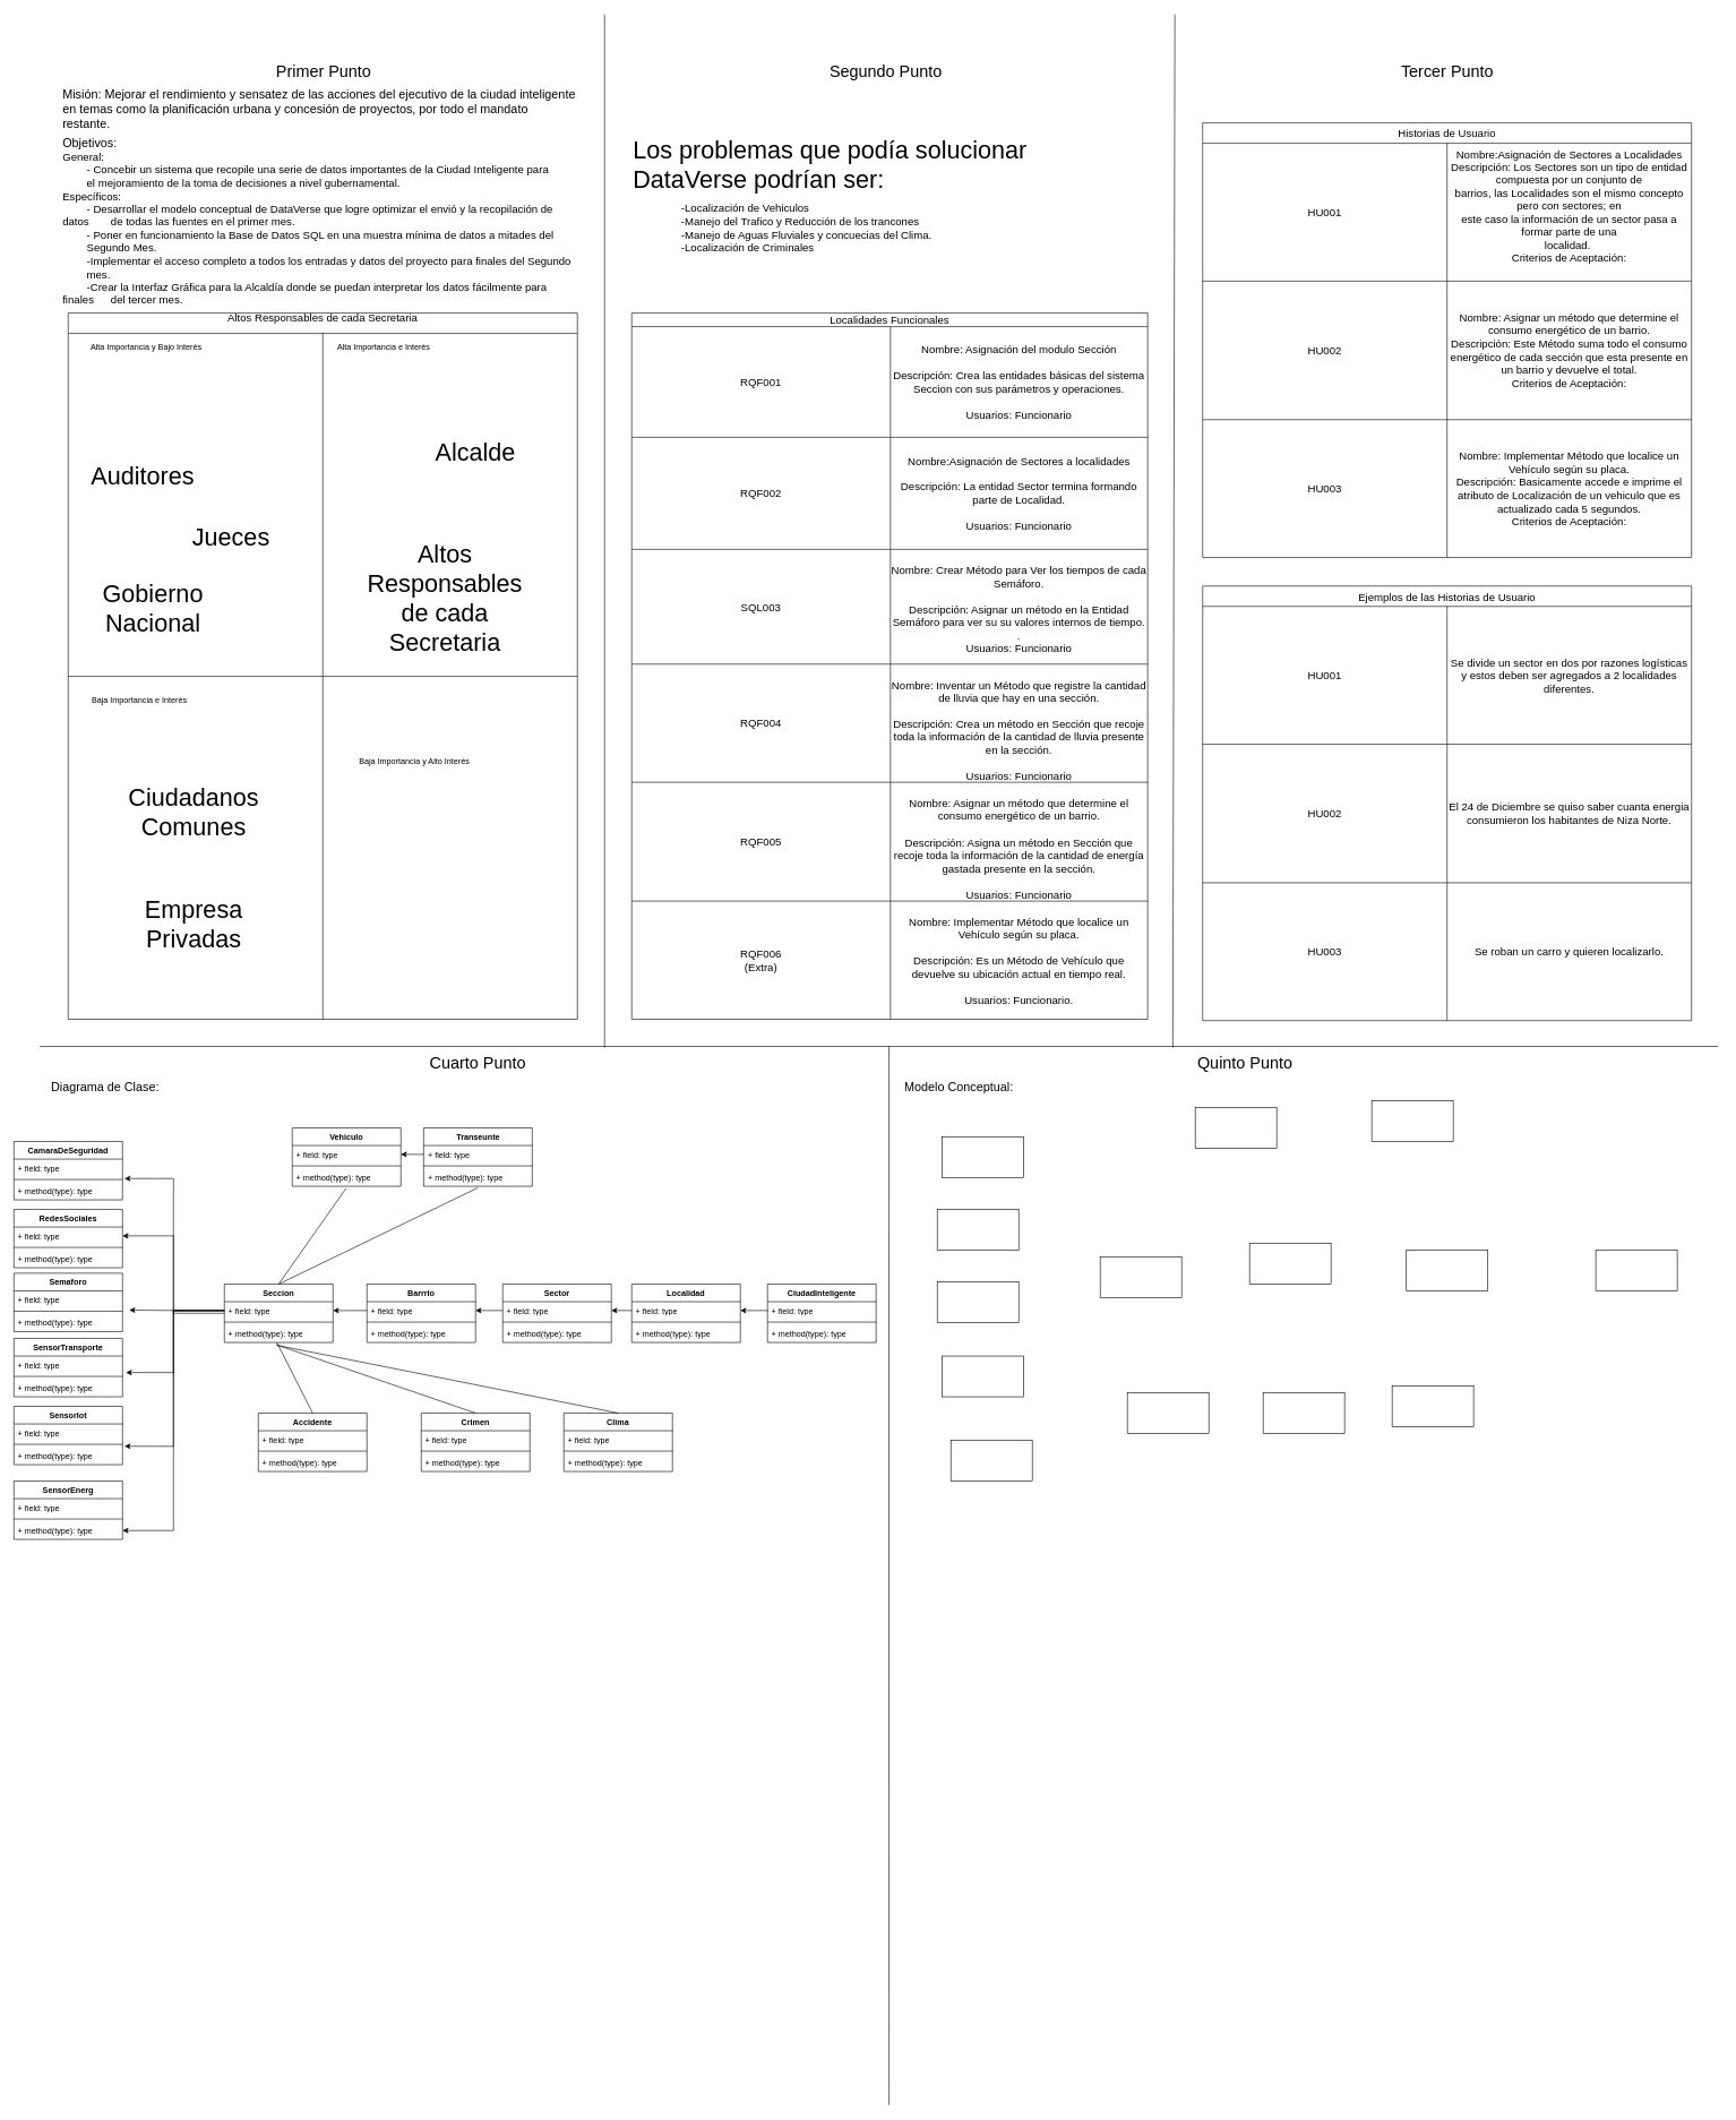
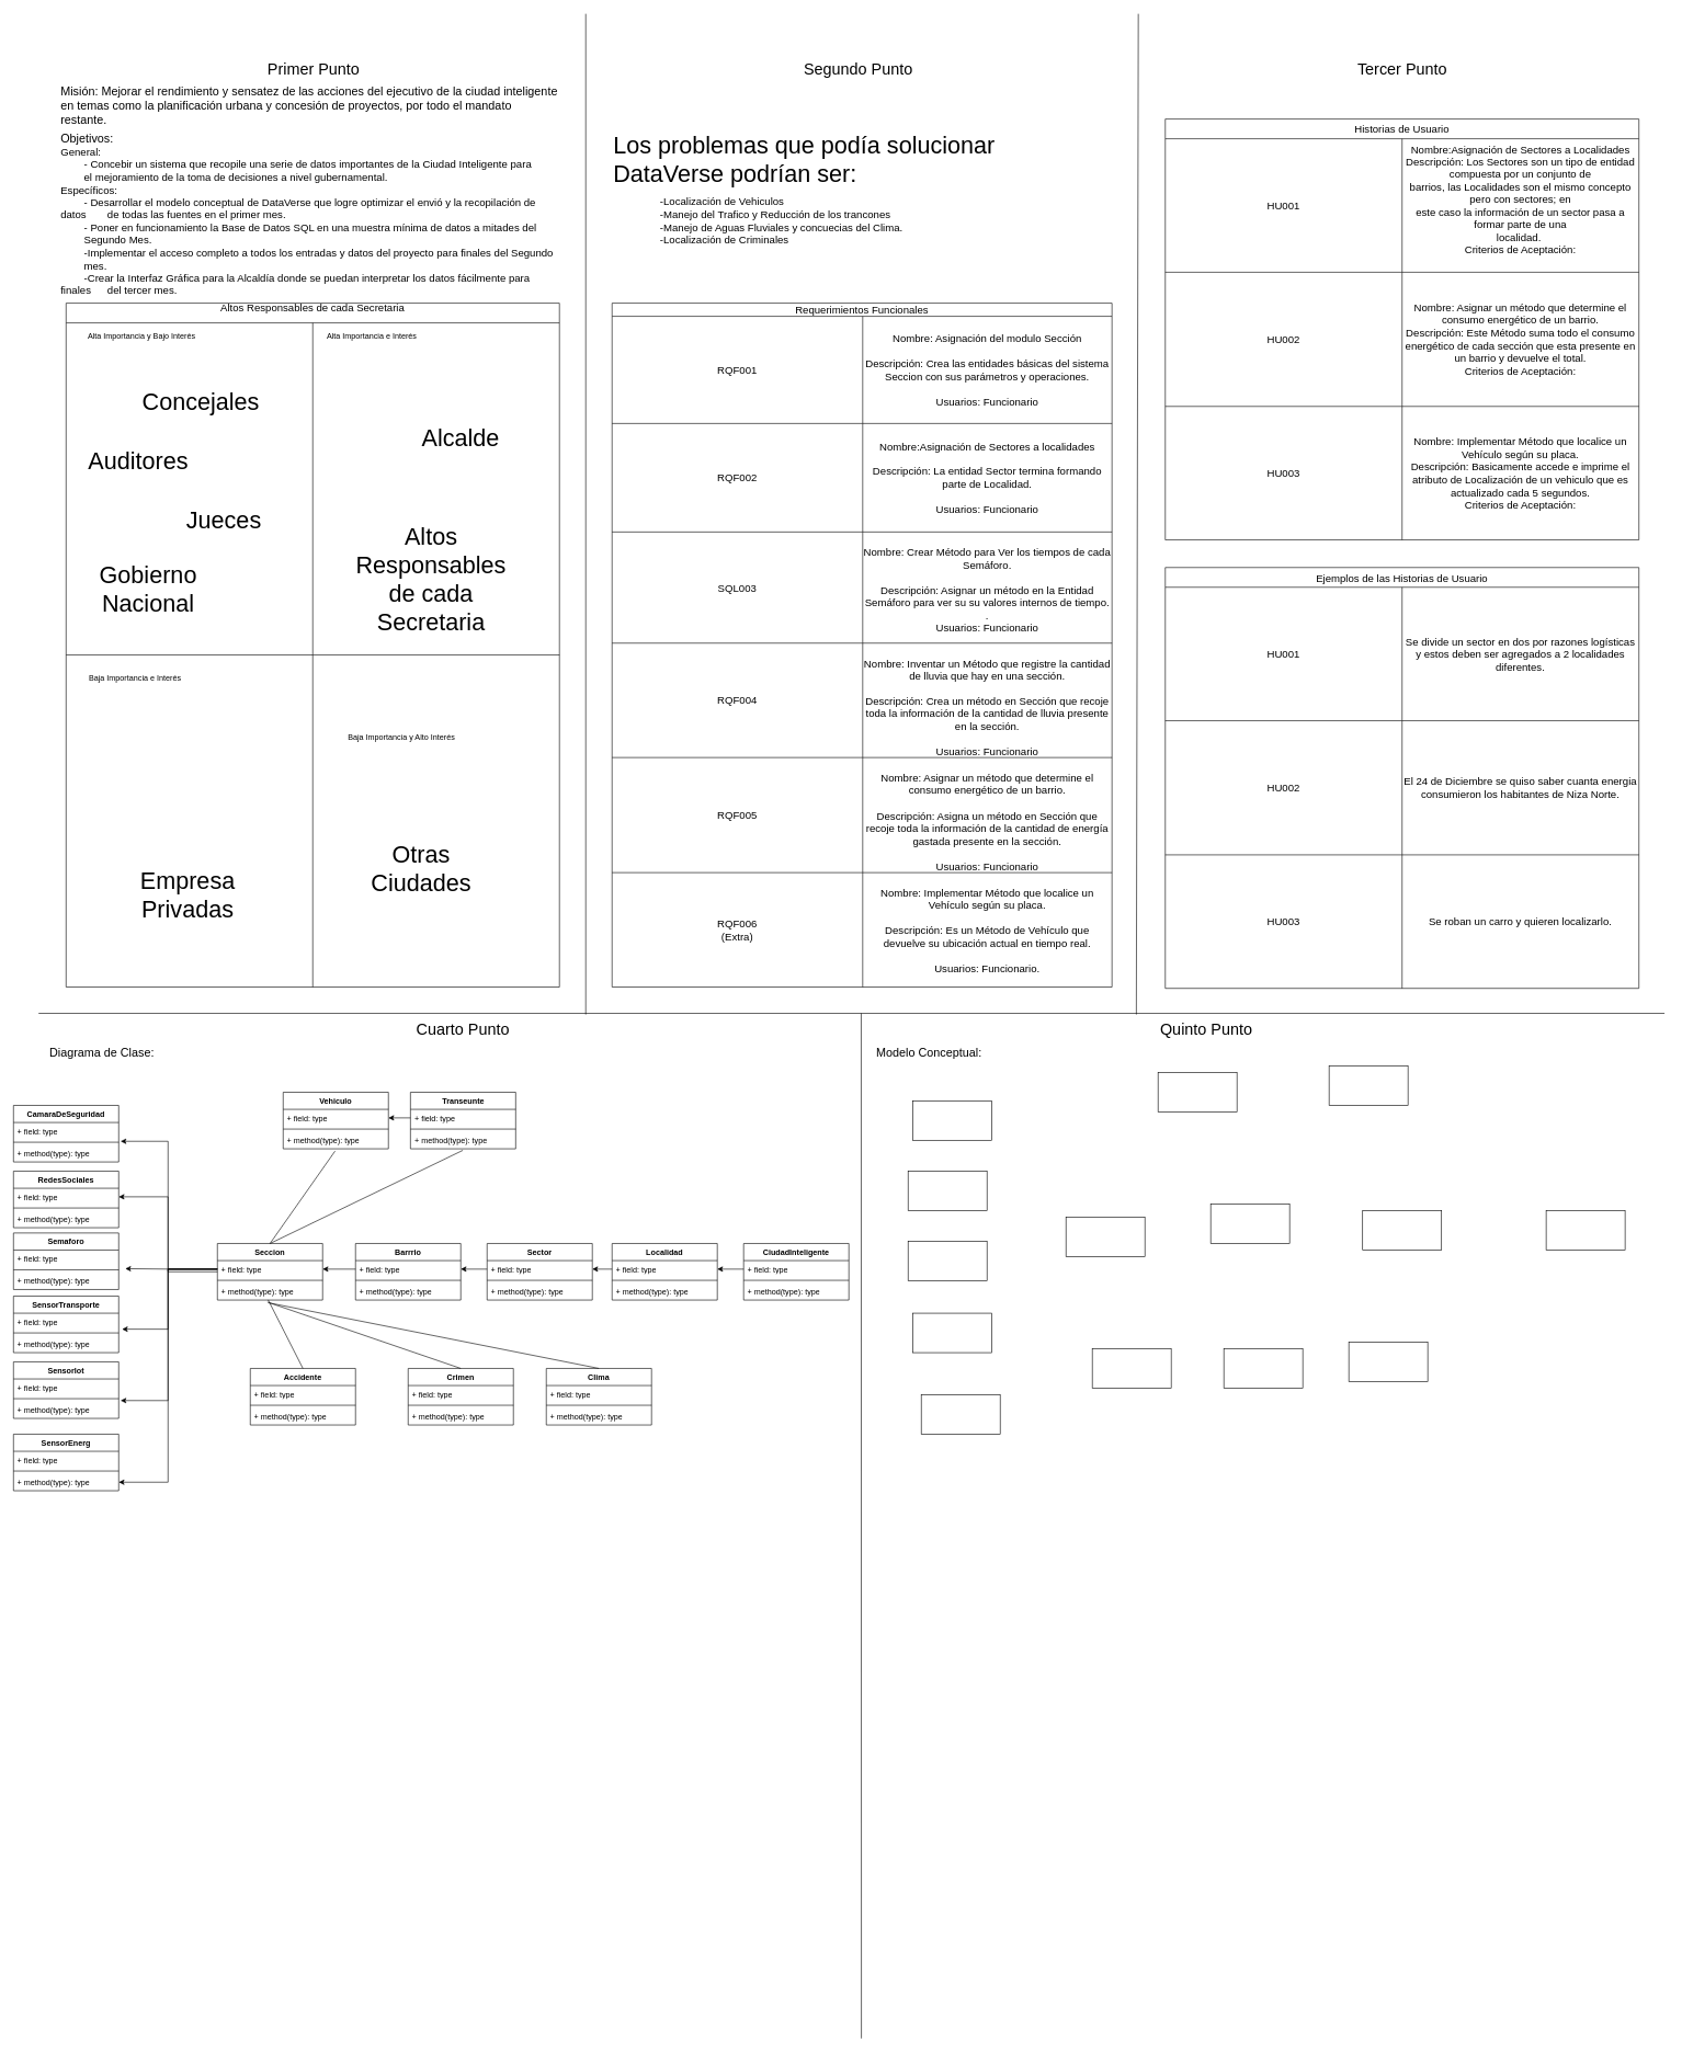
- <mxCell id="11" value="Localidades Funcionales" style="shape=table;startSize=20;container=1;collapsible=0;childLayout=tableLayout;strokeColor=default;fontSize=16;" vertex="1" parent="1"><mxGeometry x="930" y="460" width="760" height="1040" as="geometry" /></mxCell>
+ <mxCell id="11" value="Requerimientos Funcionales" style="shape=table;startSize=20;container=1;collapsible=0;childLayout=tableLayout;strokeColor=default;fontSize=16;" vertex="1" parent="1"><mxGeometry x="930" y="460" width="760" height="1040" as="geometry" /></mxCell>
+ <mxCell id="68" value="&lt;font style=&quot;font-size: 36px;&quot;&gt;Concejales&lt;/font&gt;" style="text;html=1;align=center;verticalAlign=middle;whiteSpace=wrap;rounded=0;" vertex="1" parent="1"><mxGeometry x="200" y="580" width="210" height="60" as="geometry" /></mxCell>
- <mxCell id="69" value="&lt;font style=&quot;font-size: 36px;&quot;&gt;Ciudadanos Comunes&lt;/font&gt;" style="text;html=1;align=center;verticalAlign=middle;whiteSpace=wrap;rounded=0;" vertex="1" parent="1"><mxGeometry x="135" y="1150" width="300" height="90" as="geometry" /></mxCell>
+ <mxCell id="72" value="&lt;font style=&quot;font-size: 36px;&quot;&gt;Otras Ciudades&lt;/font&gt;" style="text;html=1;align=center;verticalAlign=middle;whiteSpace=wrap;rounded=0;" vertex="1" parent="1"><mxGeometry x="550" y="1270" width="180" height="100" as="geometry" /></mxCell>
